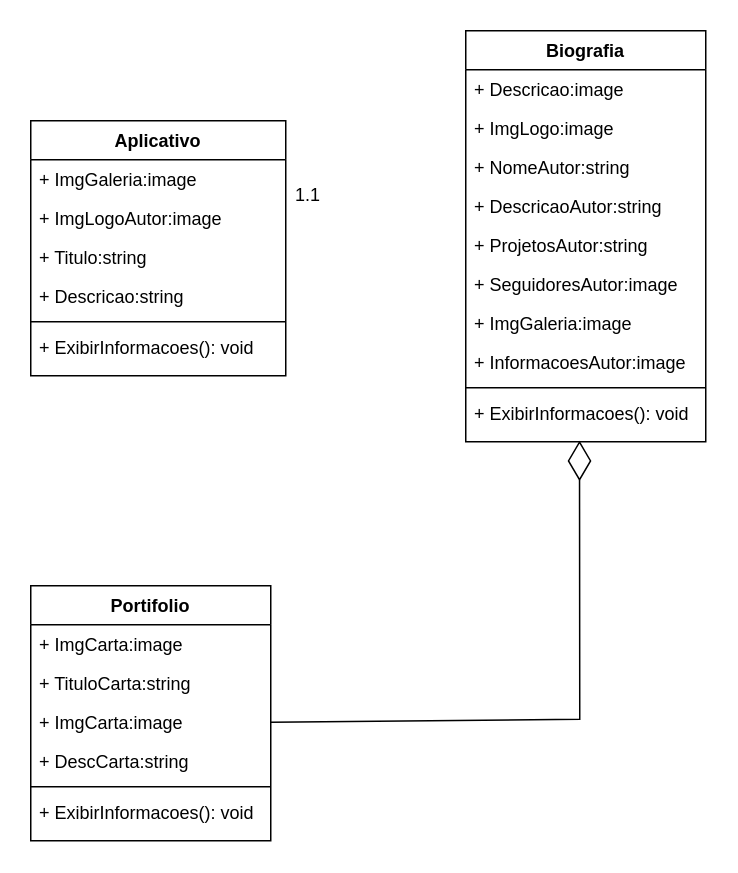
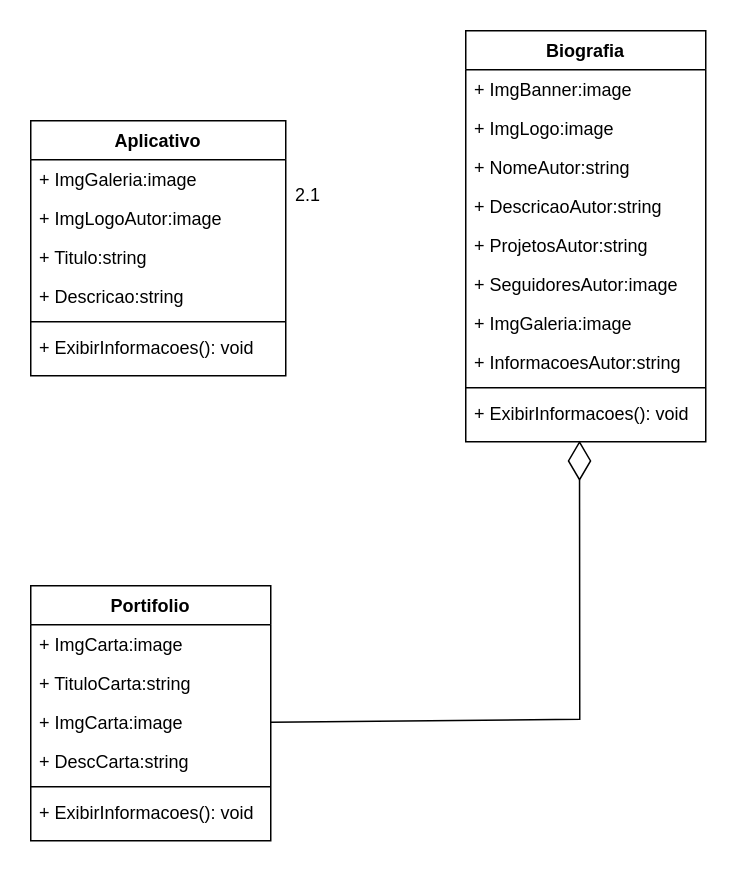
- <mxCell id="10" value="+ Descricao:image" style="text;strokeColor=none;fillColor=none;align=left;verticalAlign=top;spacingLeft=4;spacingRight=4;overflow=hidden;rotatable=0;points=[[0,0.5],[1,0.5]];portConstraint=eastwest;whiteSpace=wrap;html=1;" parent="9" vertex="1"><mxGeometry y="26" width="160" height="26" as="geometry" /></mxCell>
+ <mxCell id="10" value="+ ImgBanner:image" style="text;strokeColor=none;fillColor=none;align=left;verticalAlign=top;spacingLeft=4;spacingRight=4;overflow=hidden;rotatable=0;points=[[0,0.5],[1,0.5]];portConstraint=eastwest;whiteSpace=wrap;html=1;" parent="9" vertex="1"><mxGeometry y="26" width="160" height="26" as="geometry" /></mxCell>
- <mxCell id="28" value="1.1" style="text;html=1;align=center;verticalAlign=middle;whiteSpace=wrap;rounded=0;" vertex="1" parent="1"><mxGeometry x="180" y="120" width="50" height="20" as="geometry" /></mxCell>
+ <mxCell id="28" value="2.1" style="text;html=1;align=center;verticalAlign=middle;whiteSpace=wrap;rounded=0;" vertex="1" parent="1"><mxGeometry x="180" y="120" width="50" height="20" as="geometry" /></mxCell>
- <mxCell id="17" value="+ InformacoesAutor:image" style="text;strokeColor=none;fillColor=none;align=left;verticalAlign=top;spacingLeft=4;spacingRight=4;overflow=hidden;rotatable=0;points=[[0,0.5],[1,0.5]];portConstraint=eastwest;whiteSpace=wrap;html=1;" parent="9" vertex="1"><mxGeometry y="208" width="160" height="26" as="geometry" /></mxCell>
+ <mxCell id="17" value="+ InformacoesAutor:string" style="text;strokeColor=none;fillColor=none;align=left;verticalAlign=top;spacingLeft=4;spacingRight=4;overflow=hidden;rotatable=0;points=[[0,0.5],[1,0.5]];portConstraint=eastwest;whiteSpace=wrap;html=1;" parent="9" vertex="1"><mxGeometry y="208" width="160" height="26" as="geometry" /></mxCell>
